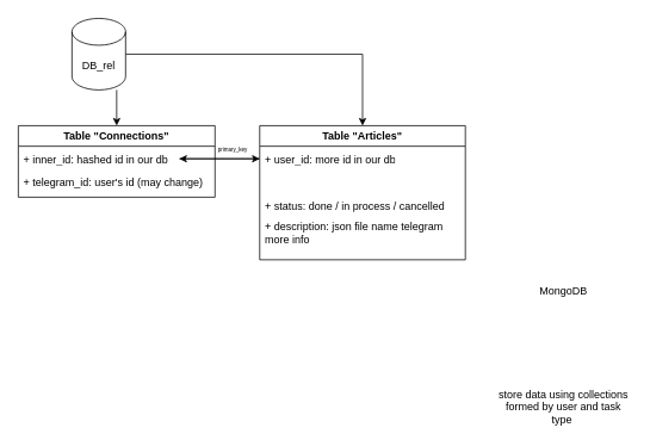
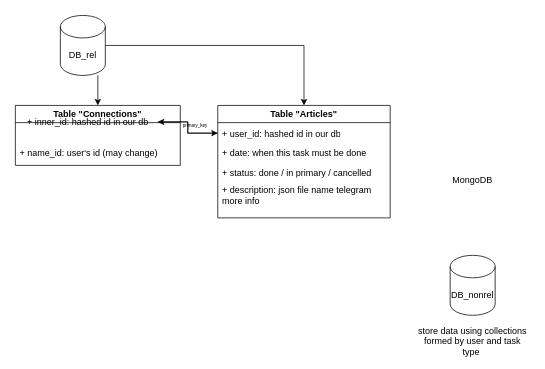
- <mxCell id="6" value="+ inner_id: hashed id in our db" style="text;strokeColor=none;fillColor=none;align=left;verticalAlign=top;spacingLeft=4;spacingRight=4;overflow=hidden;rotatable=0;points=[[0,0.5],[1,0.5]];portConstraint=eastwest;whiteSpace=wrap;html=1;" vertex="1" parent="5"><mxGeometry y="24" width="180" height="26" as="geometry" /></mxCell>
+ <mxCell id="6" value="+ inner_id: hashed id in our db" style="text;strokeColor=none;fillColor=none;align=left;verticalAlign=top;spacingLeft=4;spacingRight=4;overflow=hidden;rotatable=0;points=[[0,0.5],[1,0.5]];portConstraint=eastwest;whiteSpace=wrap;html=1;" vertex="1" parent="5"><mxGeometry x="10" y="9" width="180" height="26" as="geometry" /></mxCell>
- <mxCell id="9" value="+ user_id: more id in our db" style="text;strokeColor=none;fillColor=none;align=left;verticalAlign=top;spacingLeft=4;spacingRight=4;overflow=hidden;rotatable=0;points=[[0,0.5],[1,0.5]];portConstraint=eastwest;whiteSpace=wrap;html=1;" vertex="1" parent="8"><mxGeometry y="24" width="180" height="26" as="geometry" /></mxCell>
+ <mxCell id="9" value="+ user_id: hashed id in our db" style="text;strokeColor=none;fillColor=none;align=left;verticalAlign=top;spacingLeft=4;spacingRight=4;overflow=hidden;rotatable=0;points=[[0,0.5],[1,0.5]];portConstraint=eastwest;whiteSpace=wrap;html=1;" vertex="1" parent="8"><mxGeometry y="24" width="180" height="26" as="geometry" /></mxCell>
+ <mxCell id="10" value="+ date: when this task must be done&amp;nbsp;" style="text;strokeColor=none;fillColor=none;align=left;verticalAlign=top;spacingLeft=4;spacingRight=4;overflow=hidden;rotatable=0;points=[[0,0.5],[1,0.5]];portConstraint=eastwest;whiteSpace=wrap;html=1;" vertex="1" parent="8"><mxGeometry y="50" width="230" height="26" as="geometry" /></mxCell>
- <mxCell id="7" value="+ telegram_id: user's id (may change)" style="text;strokeColor=none;fillColor=none;align=left;verticalAlign=top;spacingLeft=4;spacingRight=4;overflow=hidden;rotatable=0;points=[[0,0.5],[1,0.5]];portConstraint=eastwest;whiteSpace=wrap;html=1;" vertex="1" parent="5"><mxGeometry y="50" width="240" height="26" as="geometry" /></mxCell>
+ <mxCell id="7" value="+ name_id: user's id (may change)" style="text;strokeColor=none;fillColor=none;align=left;verticalAlign=top;spacingLeft=4;spacingRight=4;overflow=hidden;rotatable=0;points=[[0,0.5],[1,0.5]];portConstraint=eastwest;whiteSpace=wrap;html=1;" vertex="1" parent="5"><mxGeometry y="50" width="240" height="26" as="geometry" /></mxCell>
- <mxCell id="11" value="+ status: done / in process / cancelled" style="text;strokeColor=none;fillColor=none;align=left;verticalAlign=top;spacingLeft=4;spacingRight=4;overflow=hidden;rotatable=0;points=[[0,0.5],[1,0.5]];portConstraint=eastwest;whiteSpace=wrap;html=1;" vertex="1" parent="8"><mxGeometry y="76" width="230" height="26" as="geometry" /></mxCell>
+ <mxCell id="11" value="+ status: done / in primary / cancelled" style="text;strokeColor=none;fillColor=none;align=left;verticalAlign=top;spacingLeft=4;spacingRight=4;overflow=hidden;rotatable=0;points=[[0,0.5],[1,0.5]];portConstraint=eastwest;whiteSpace=wrap;html=1;" vertex="1" parent="8"><mxGeometry y="76" width="230" height="26" as="geometry" /></mxCell>
- <mxCell id="14" value="MongoDB" style="text;html=1;align=center;verticalAlign=middle;whiteSpace=wrap;rounded=0;" vertex="1" parent="1"><mxGeometry x="600" y="310" width="60" height="30" as="geometry" /></mxCell>
+ <mxCell id="14" value="MongoDB" style="text;html=1;align=center;verticalAlign=middle;whiteSpace=wrap;rounded=0;" vertex="1" parent="1"><mxGeometry x="600" y="225" width="60" height="30" as="geometry" /></mxCell>
+ <mxCell id="13" value="DB_nonrel" style="shape=cylinder3;whiteSpace=wrap;html=1;boundedLbl=1;backgroundOutline=1;size=15;" vertex="1" parent="1"><mxGeometry x="600" y="340" width="60" height="80" as="geometry" /></mxCell>
